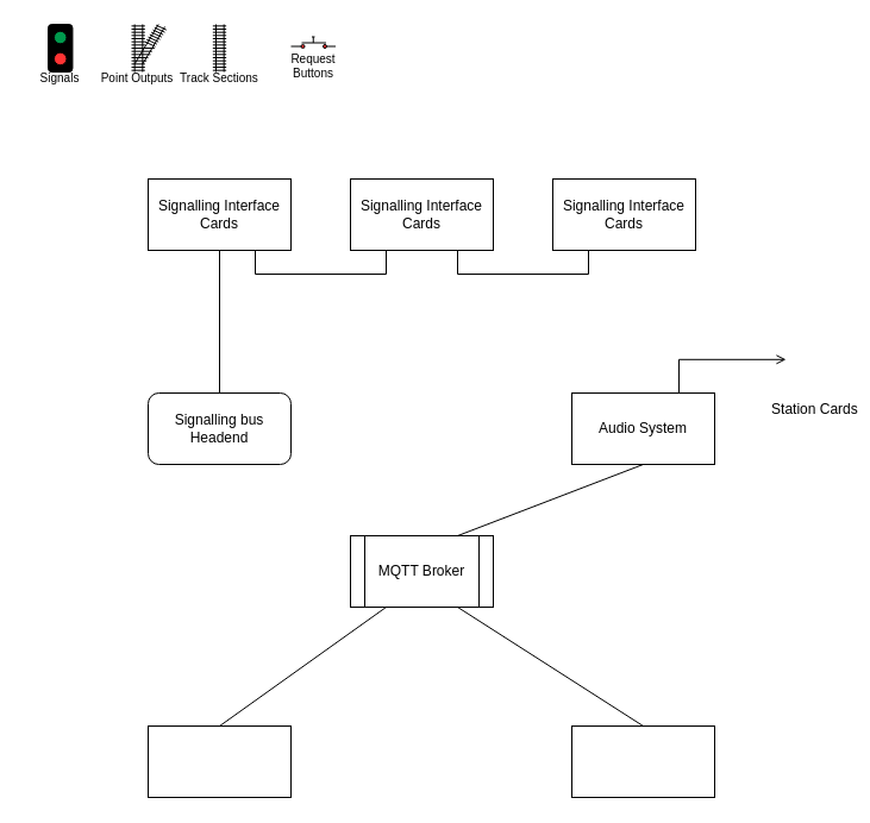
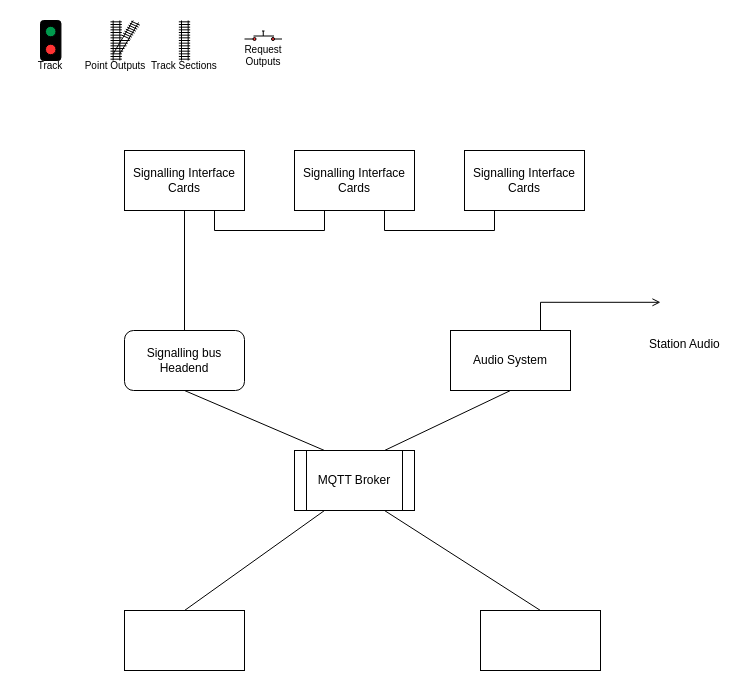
- <mxCell id="73" value="Request&lt;br&gt;Buttons" style="text;html=1;strokeColor=none;fillColor=none;align=center;verticalAlign=middle;whiteSpace=wrap;rounded=0;fontSize=10;" vertex="1" parent="1"><mxGeometry x="217.75" y="50" width="90" height="10" as="geometry" /></mxCell>
+ <mxCell id="73" value="Request&lt;br&gt;Outputs" style="text;html=1;strokeColor=none;fillColor=none;align=center;verticalAlign=middle;whiteSpace=wrap;rounded=0;fontSize=10;" vertex="1" parent="1"><mxGeometry x="217.75" y="50" width="90" height="10" as="geometry" /></mxCell>
- <mxCell id="69" value="Signals" style="text;html=1;strokeColor=none;fillColor=none;align=center;verticalAlign=middle;whiteSpace=wrap;rounded=0;fontSize=10;" vertex="1" parent="1"><mxGeometry x="20.22" y="60" width="60" height="10" as="geometry" /></mxCell>
+ <mxCell id="69" value="Track" style="text;html=1;strokeColor=none;fillColor=none;align=center;verticalAlign=middle;whiteSpace=wrap;rounded=0;fontSize=10;" vertex="1" parent="1"><mxGeometry x="20.22" y="60" width="60" height="10" as="geometry" /></mxCell>
- <mxCell id="18" value="Station Cards" style="shape=image;verticalLabelPosition=bottom;labelBackgroundColor=#ffffff;verticalAlign=top;aspect=fixed;imageAspect=0;image=https://www.goodfreephotos.com/albums/vector-images/speaker-icon-vector-art.png;" vertex="1" parent="1"><mxGeometry x="660" y="273.62" width="48.88" height="56.38" as="geometry" /></mxCell>
+ <mxCell id="18" value="Station Audio" style="shape=image;verticalLabelPosition=bottom;labelBackgroundColor=#ffffff;verticalAlign=top;aspect=fixed;imageAspect=0;image=https://www.goodfreephotos.com/albums/vector-images/speaker-icon-vector-art.png;" vertex="1" parent="1"><mxGeometry x="660" y="273.62" width="48.88" height="56.38" as="geometry" /></mxCell>
- <mxCell id="17" value="Audio System" style="rounded=0;whiteSpace=wrap;html=1;" vertex="1" parent="1"><mxGeometry x="480" y="330" width="120" height="60" as="geometry" /></mxCell>
+ <mxCell id="17" value="Audio System" style="rounded=0;whiteSpace=wrap;html=1;" vertex="1" parent="1"><mxGeometry x="450" y="330" width="120" height="60" as="geometry" /></mxCell>
+ <mxCell id="11" style="rounded=0;orthogonalLoop=1;jettySize=auto;html=1;exitX=0.25;exitY=0;exitDx=0;exitDy=0;entryX=0.5;entryY=1;entryDx=0;entryDy=0;endArrow=none;endFill=0;" edge="1" parent="1" source="14" target="8"><mxGeometry relative="1" as="geometry" /></mxCell>
